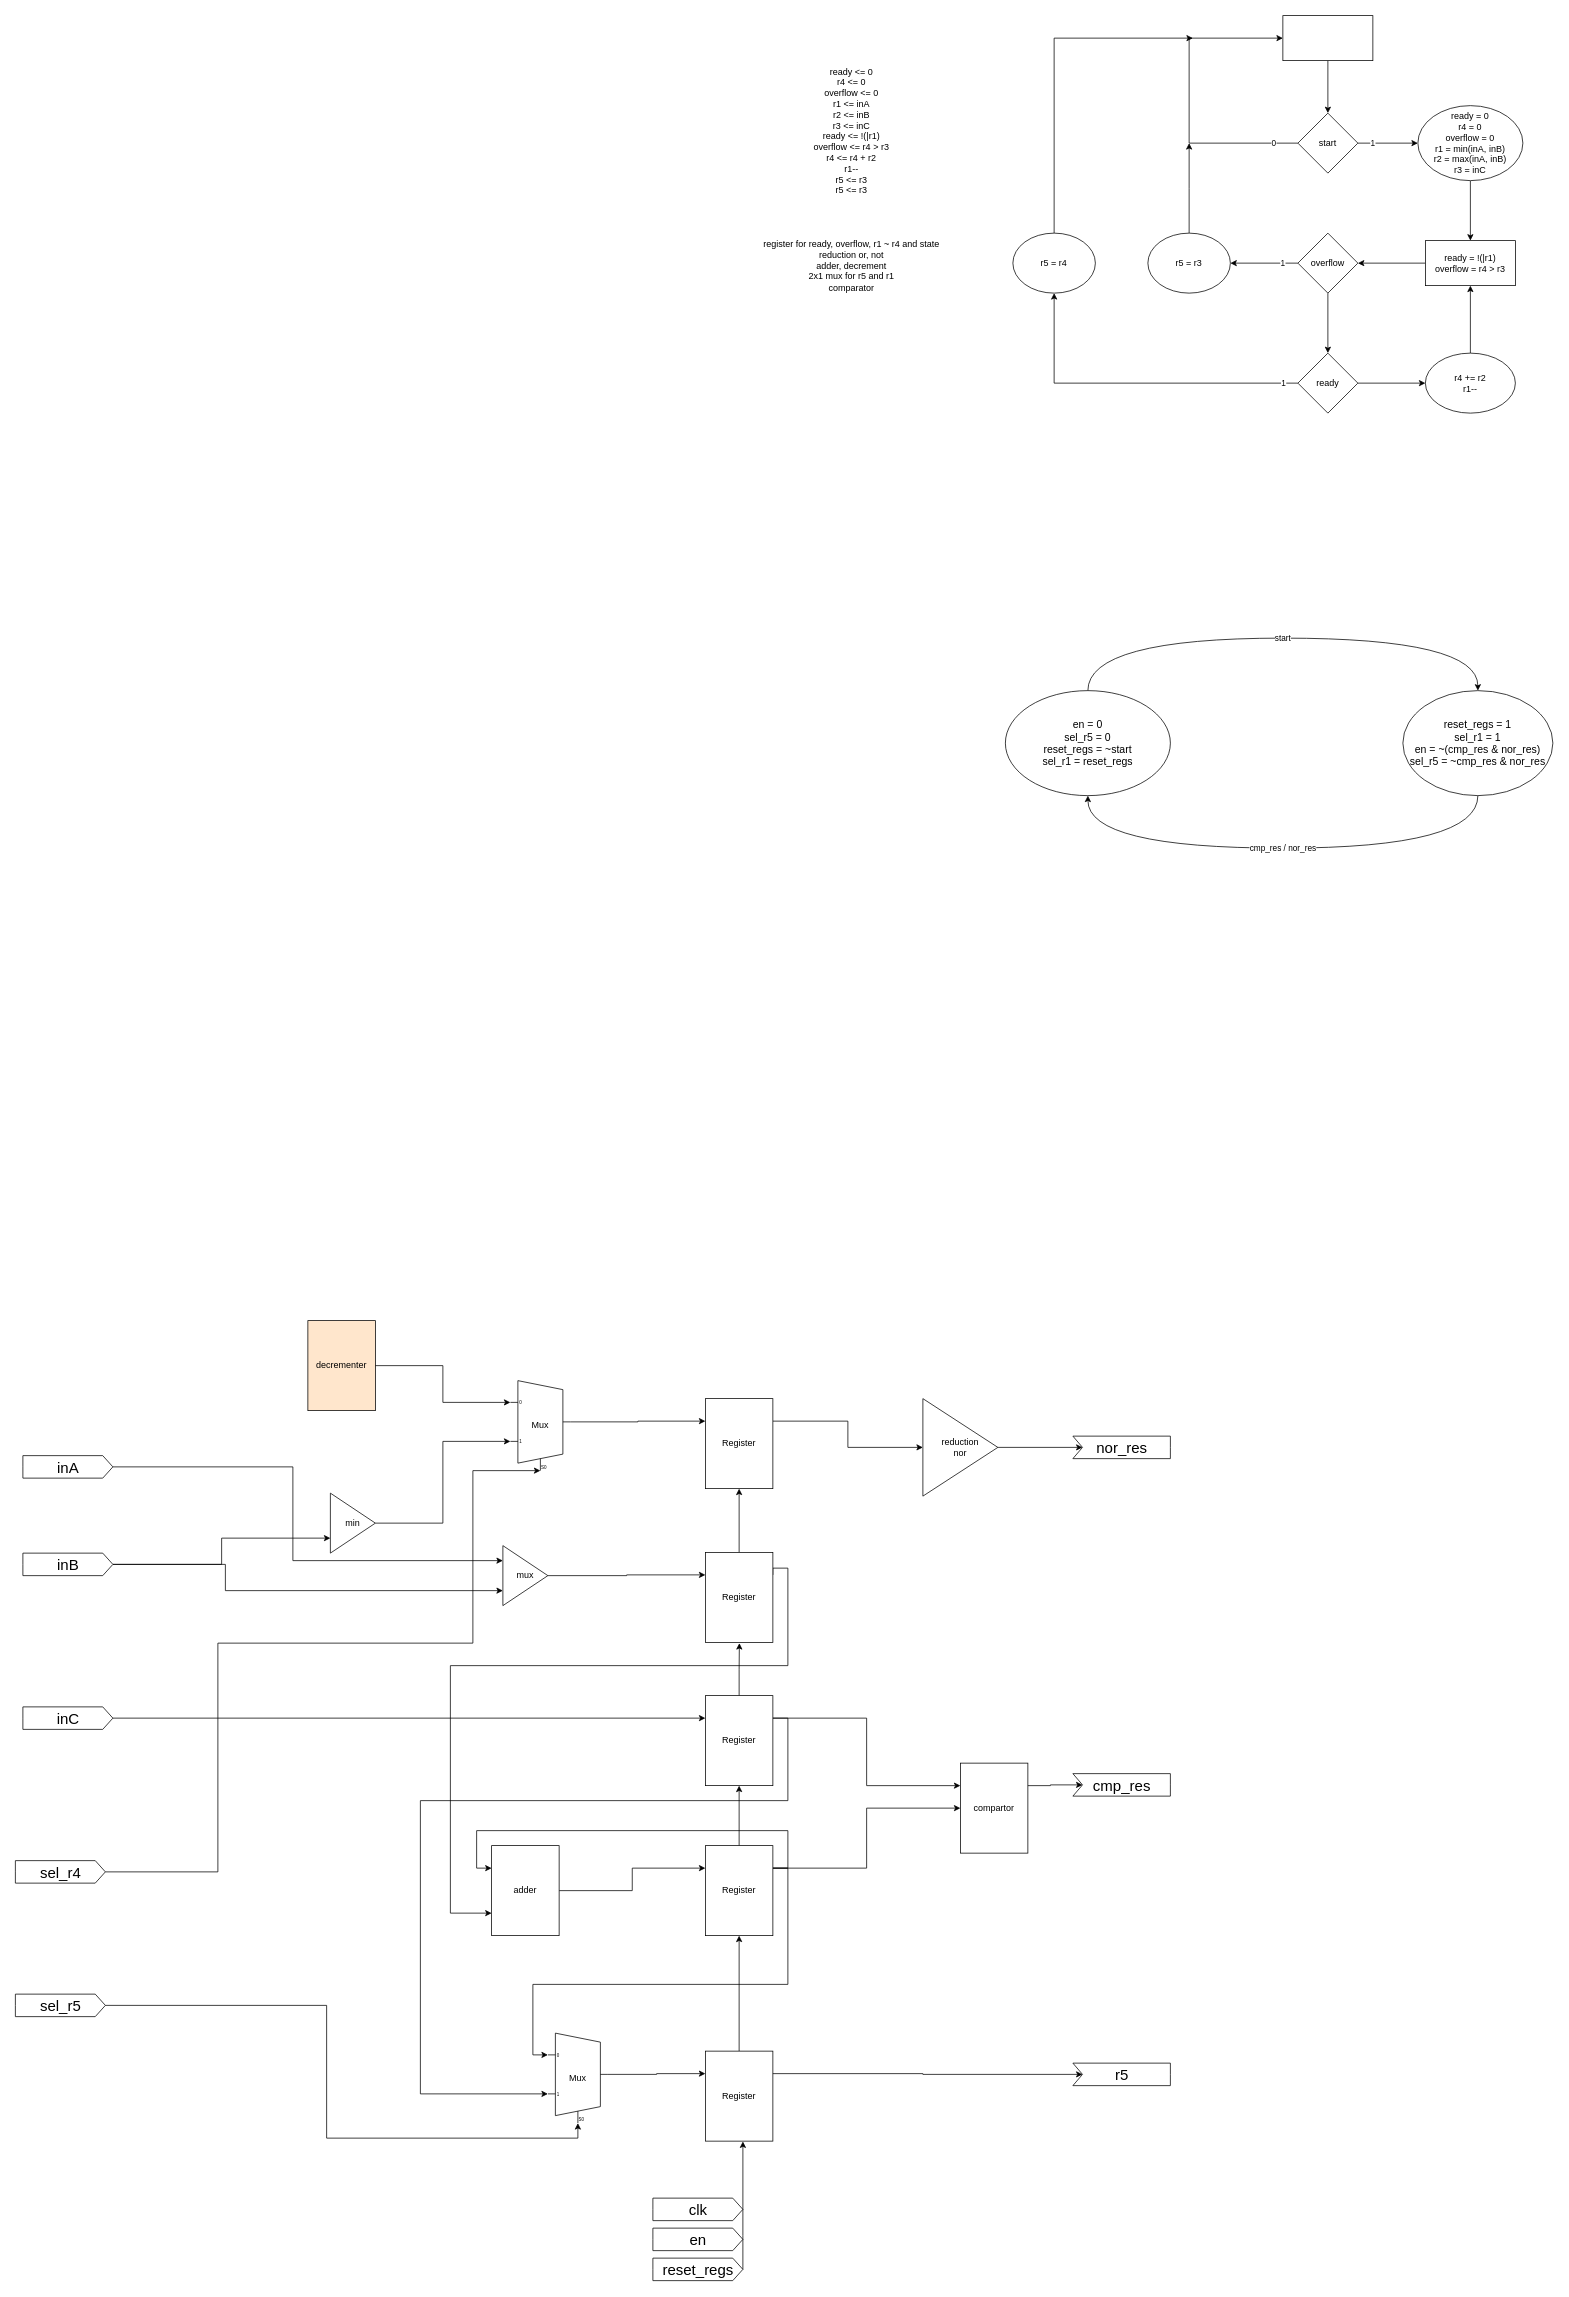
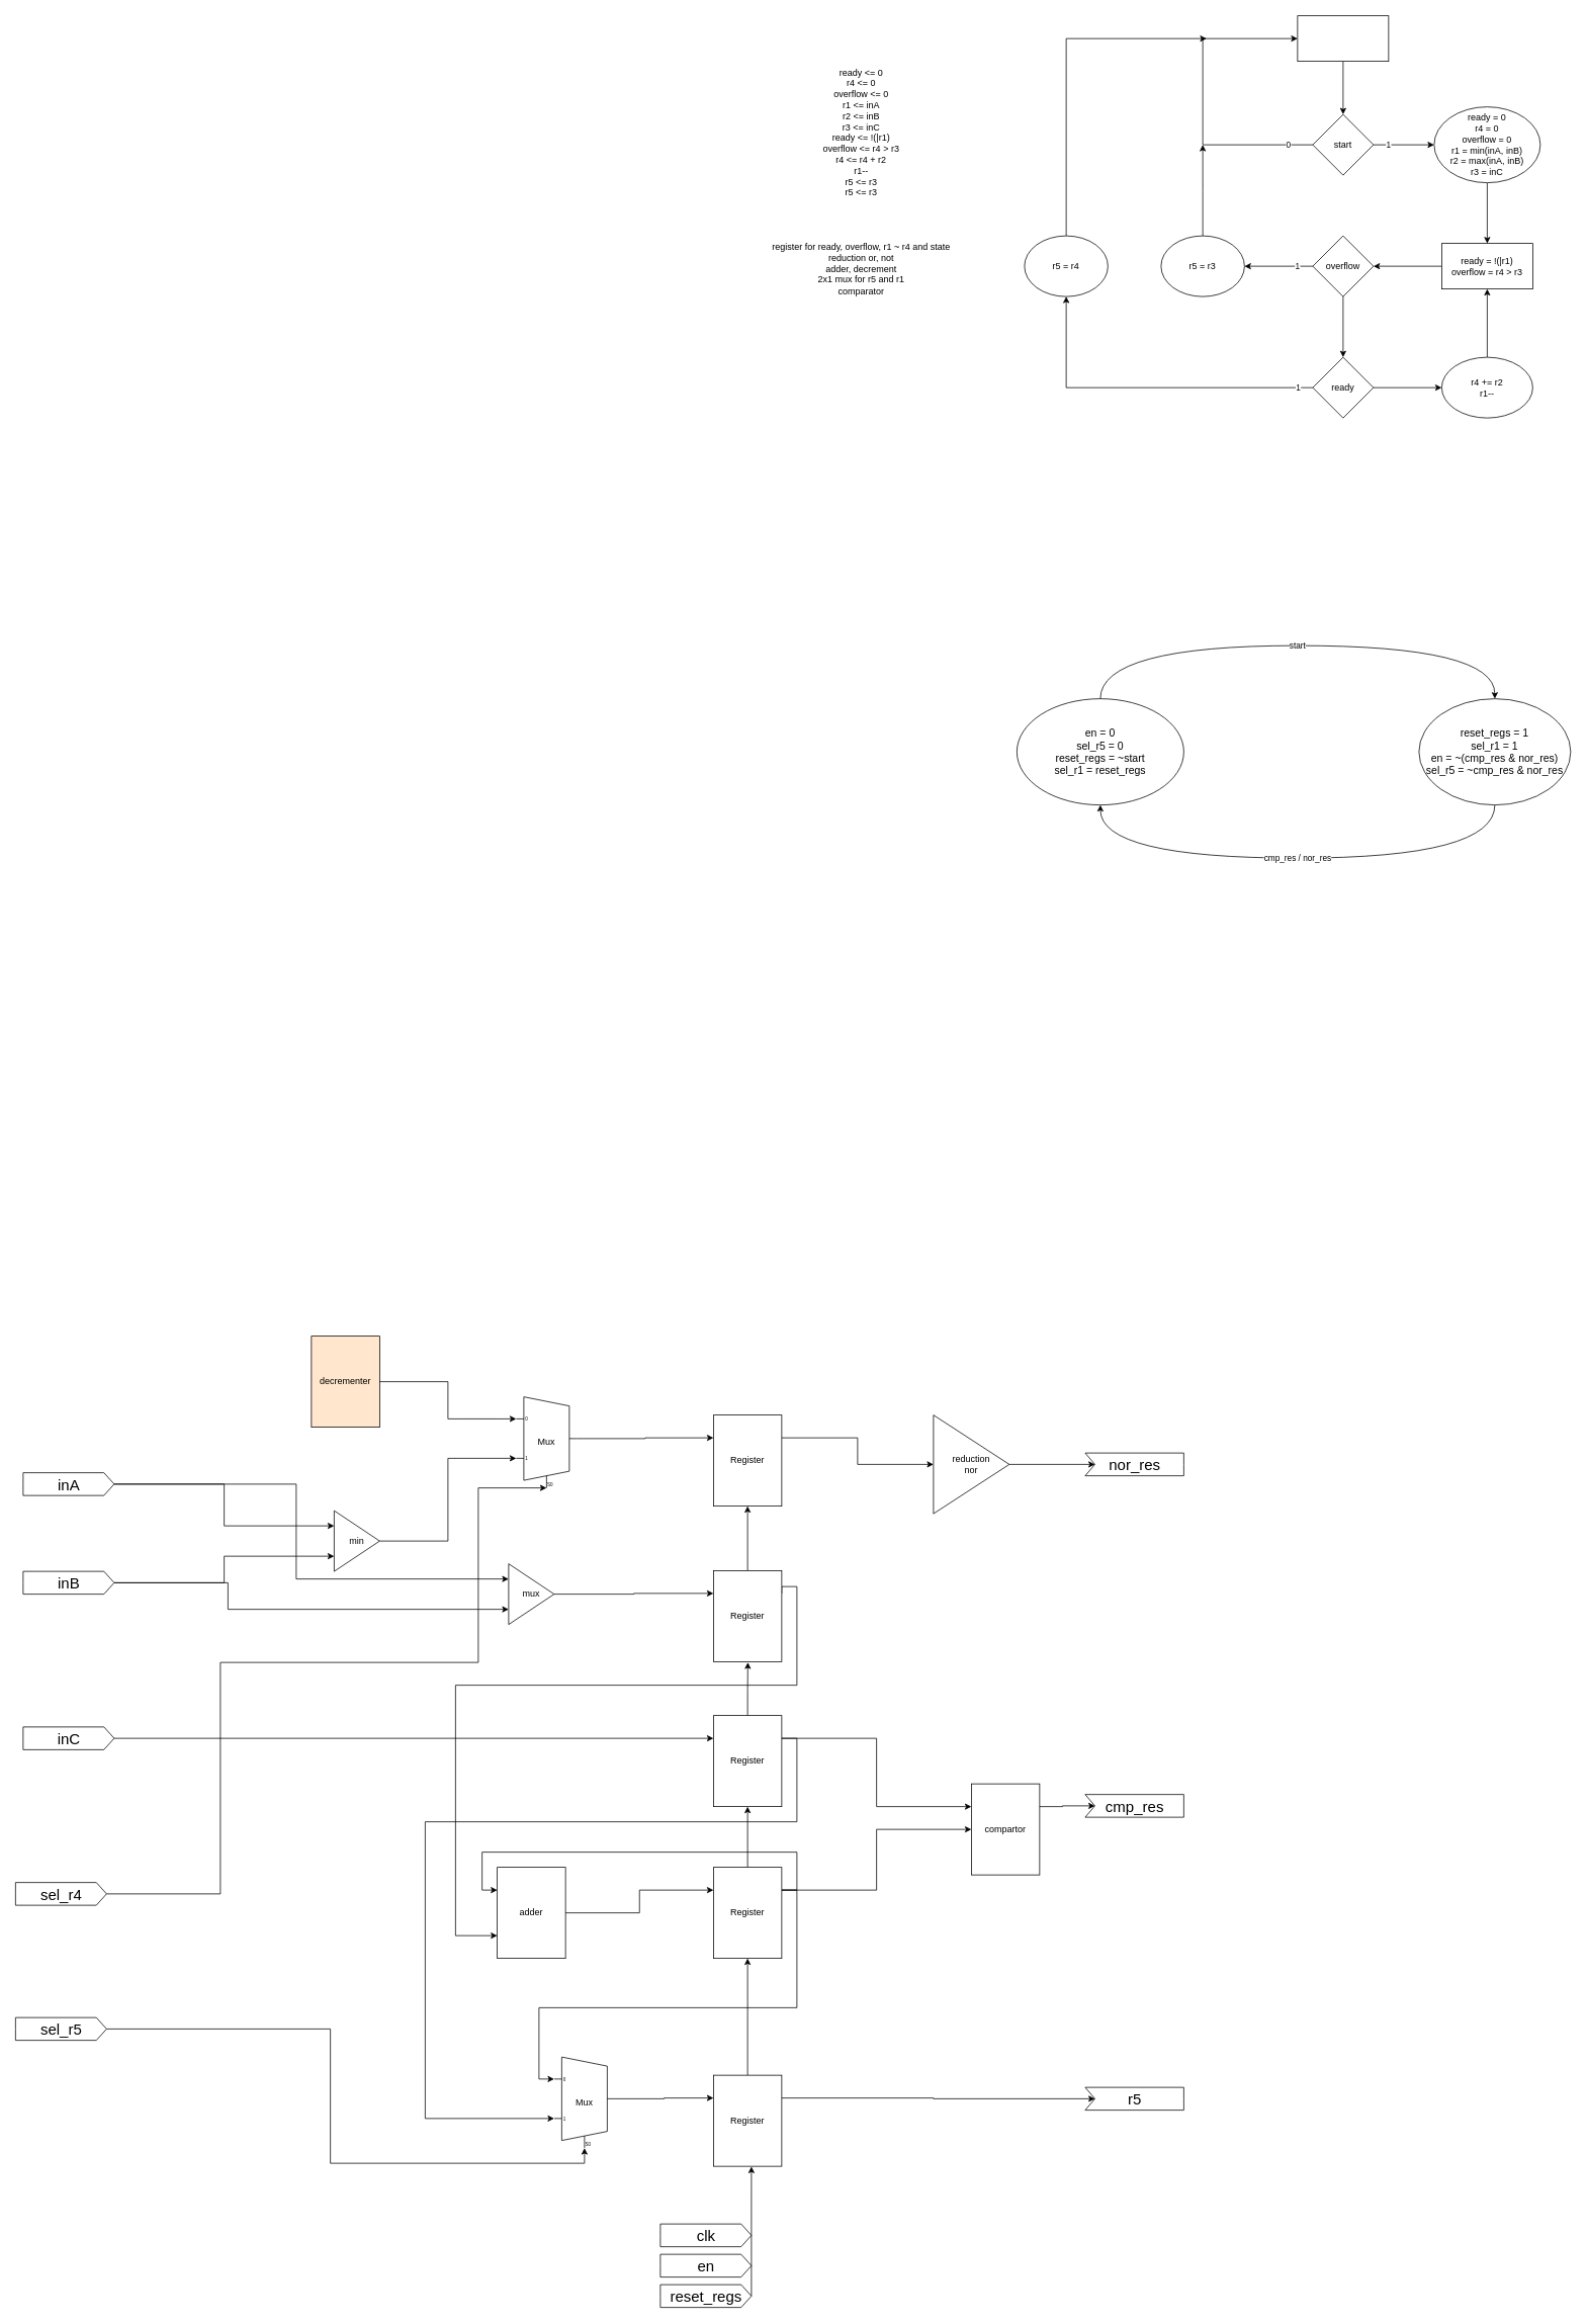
+ <mxCell id="54" style="edgeStyle=orthogonalEdgeStyle;rounded=0;orthogonalLoop=1;jettySize=auto;html=1;exitX=1;exitY=0.5;exitDx=0;exitDy=0;exitPerimeter=0;entryX=0;entryY=0.25;entryDx=0;entryDy=0;strokeColor=default;align=center;verticalAlign=middle;fontFamily=Helvetica;fontSize=11;fontColor=default;labelBackgroundColor=default;endArrow=classic;" edge="1" parent="1" source="56" target="30"><mxGeometry relative="1" as="geometry" /></mxCell>
